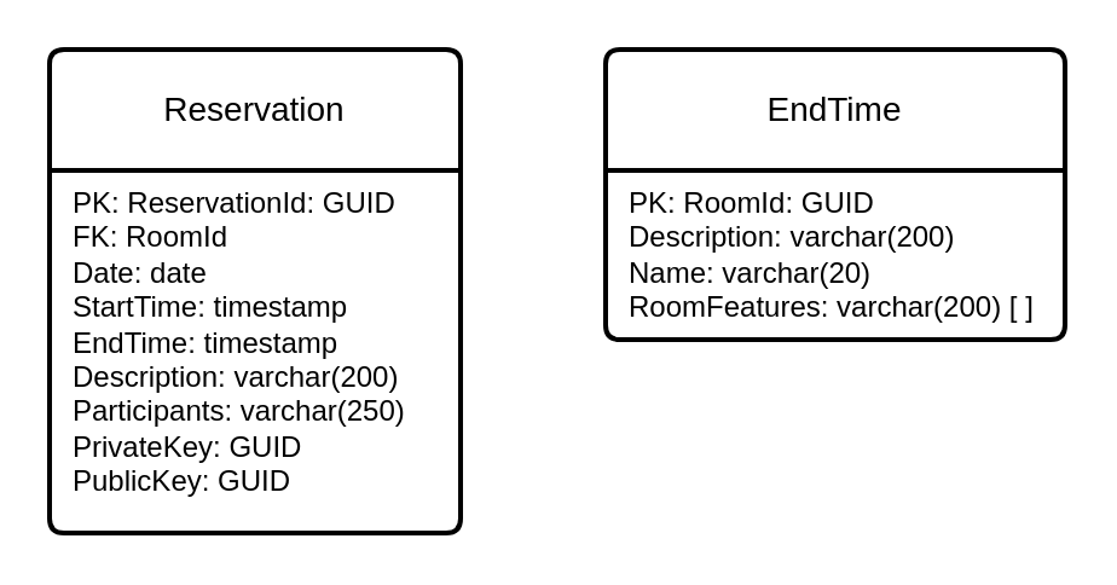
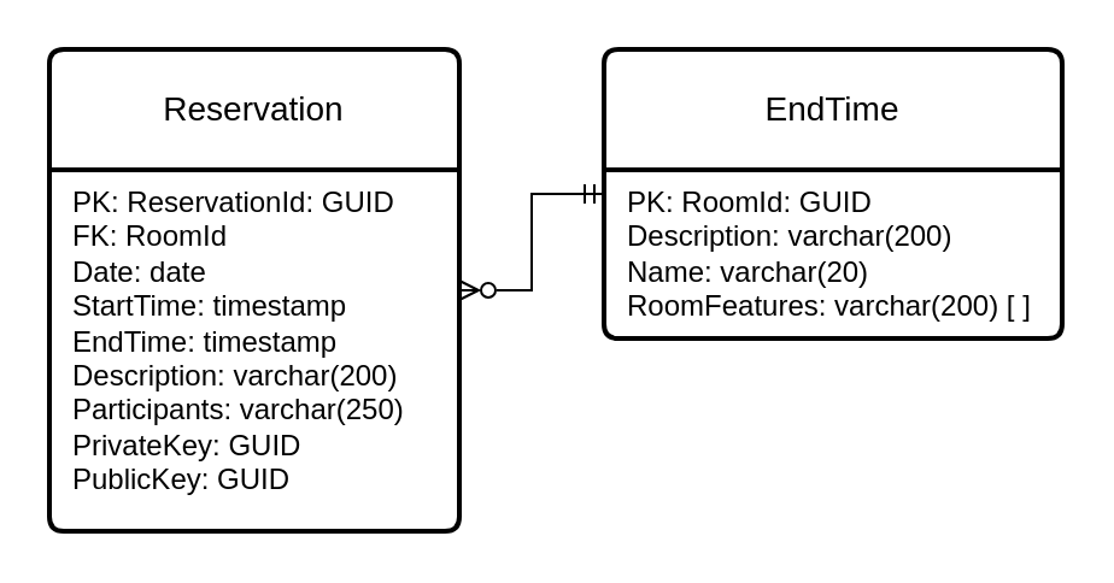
+ <mxCell id="4" style="edgeStyle=orthogonalEdgeStyle;rounded=0;orthogonalLoop=1;jettySize=auto;html=1;startArrow=ERmandOne;startFill=0;endArrow=ERzeroToMany;endFill=0;" parent="1" source="5" target="2" edge="1"><mxGeometry relative="1" as="geometry" /></mxCell>
